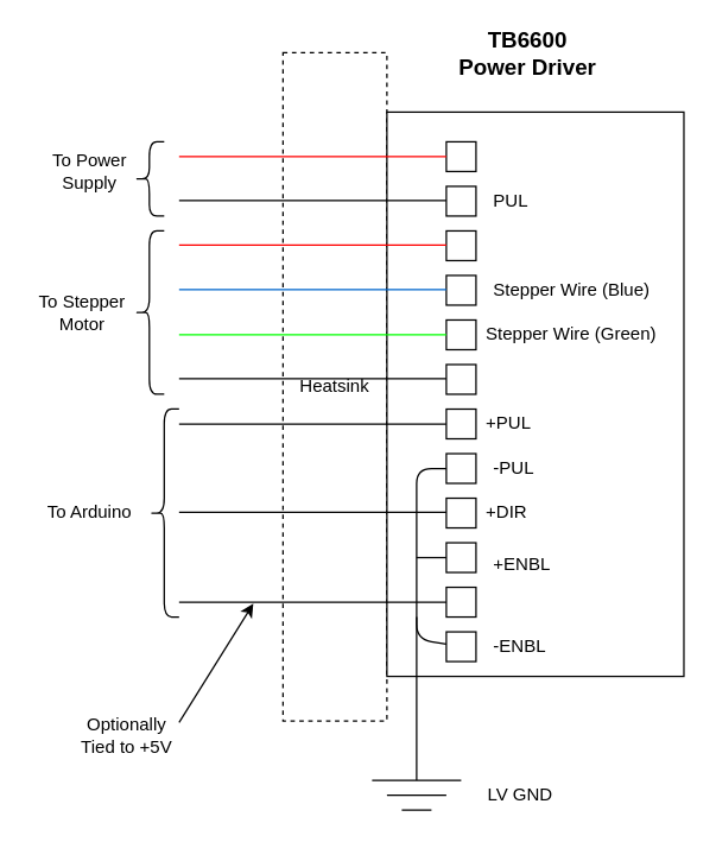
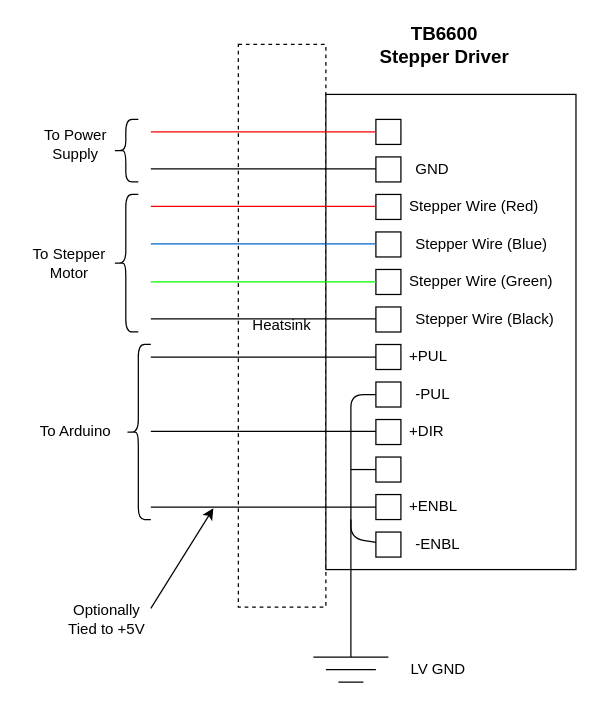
- <mxCell id="4" value="&lt;span style=&quot;font-size: 15px&quot;&gt;&lt;b&gt;TB6600&lt;br&gt;Power Driver&lt;br&gt;&lt;/b&gt;&lt;/span&gt;" style="text;html=1;strokeColor=none;fillColor=none;align=center;verticalAlign=middle;whiteSpace=wrap;rounded=0;" vertex="1" parent="1"><mxGeometry x="290" y="20" width="130" height="30" as="geometry" /></mxCell>
+ <mxCell id="4" value="&lt;span style=&quot;font-size: 15px&quot;&gt;&lt;b&gt;TB6600&lt;br&gt;Stepper Driver&lt;br&gt;&lt;/b&gt;&lt;/span&gt;" style="text;html=1;strokeColor=none;fillColor=none;align=center;verticalAlign=middle;whiteSpace=wrap;rounded=0;" vertex="1" parent="1"><mxGeometry x="290" y="20" width="130" height="30" as="geometry" /></mxCell>
- <mxCell id="7" value="PUL" style="text;html=1;strokeColor=none;fillColor=none;align=left;verticalAlign=middle;whiteSpace=wrap;rounded=0;" vertex="1" parent="1"><mxGeometry x="330" y="125" width="70" height="20" as="geometry" /></mxCell>
+ <mxCell id="7" value="GND" style="text;html=1;strokeColor=none;fillColor=none;align=left;verticalAlign=middle;whiteSpace=wrap;rounded=0;" vertex="1" parent="1"><mxGeometry x="330" y="125" width="70" height="20" as="geometry" /></mxCell>
+ <mxCell id="10" value="Stepper Wire (Red)" style="text;html=1;strokeColor=none;fillColor=none;align=left;verticalAlign=middle;whiteSpace=wrap;rounded=0;" vertex="1" parent="1"><mxGeometry x="325" y="155" width="115" height="20" as="geometry" /></mxCell>
+ <mxCell id="15" value="Stepper Wire (Black)" style="text;html=1;strokeColor=none;fillColor=none;align=left;verticalAlign=middle;whiteSpace=wrap;rounded=0;" vertex="1" parent="1"><mxGeometry x="330" y="245" width="115" height="20" as="geometry" /></mxCell>
- <mxCell id="25" value="+ENBL" style="text;html=1;strokeColor=none;fillColor=none;align=left;verticalAlign=middle;whiteSpace=wrap;rounded=0;" vertex="1" parent="1"><mxGeometry x="330" y="370" width="125" height="20" as="geometry" /></mxCell>
+ <mxCell id="25" value="+ENBL" style="text;html=1;strokeColor=none;fillColor=none;align=left;verticalAlign=middle;whiteSpace=wrap;rounded=0;" vertex="1" parent="1"><mxGeometry x="325" y="395" width="125" height="20" as="geometry" /></mxCell>
